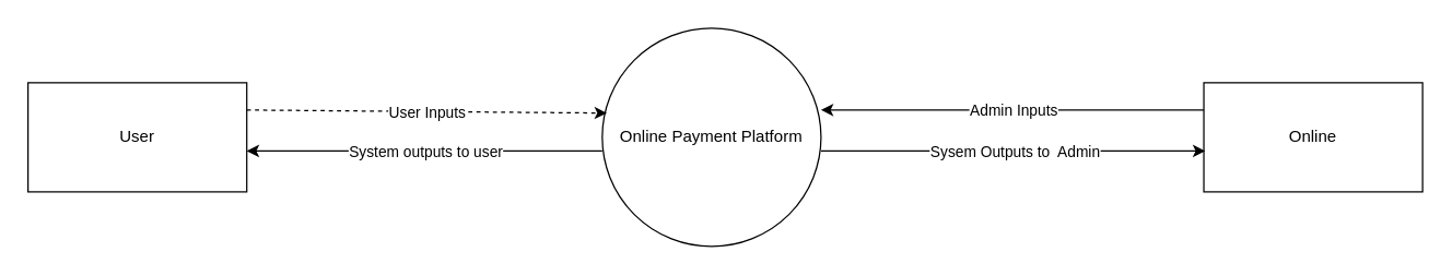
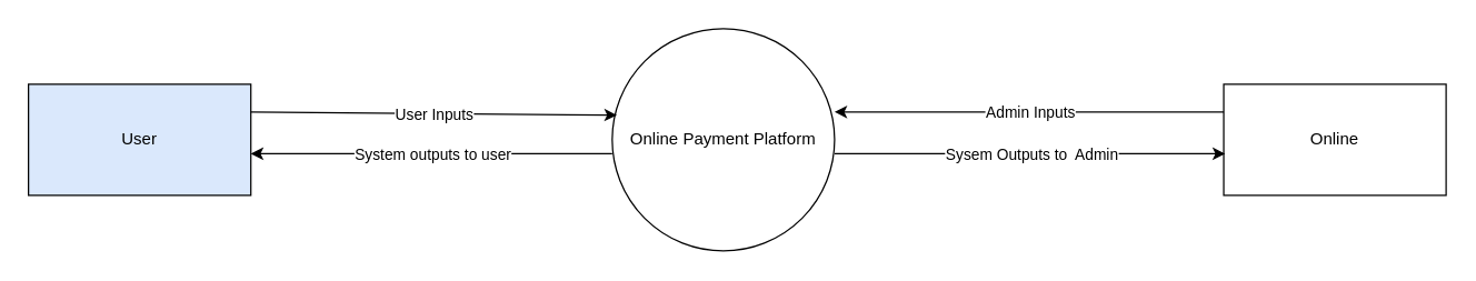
- <mxCell id="5" value="" style="endArrow=classic;html=1;rounded=0;entryX=0.021;entryY=0.389;entryDx=0;entryDy=0;entryPerimeter=0;exitX=1;exitY=0.25;exitDx=0;exitDy=0;dashed=1;" parent="1" source="3" target="2" edge="1"><mxGeometry relative="1" as="geometry"><mxPoint x="160" y="80" as="sourcePoint" /><mxPoint x="260" y="80" as="targetPoint" /></mxGeometry></mxCell>
+ <mxCell id="5" value="" style="endArrow=classic;html=1;rounded=0;entryX=0.021;entryY=0.389;entryDx=0;entryDy=0;entryPerimeter=0;exitX=1;exitY=0.25;exitDx=0;exitDy=0;" parent="1" source="3" target="2" edge="1"><mxGeometry relative="1" as="geometry"><mxPoint x="160" y="80" as="sourcePoint" /><mxPoint x="260" y="80" as="targetPoint" /></mxGeometry></mxCell>
- <mxCell id="3" value="User" style="html=1;dashed=0;whiteSpace=wrap;" parent="1" vertex="1"><mxGeometry x="20" y="60" width="160" height="80" as="geometry" /></mxCell>
+ <mxCell id="3" value="User" style="html=1;dashed=0;whiteSpace=wrap;fillColor=#dae8fc;" parent="1" vertex="1"><mxGeometry x="20" y="60" width="160" height="80" as="geometry" /></mxCell>
